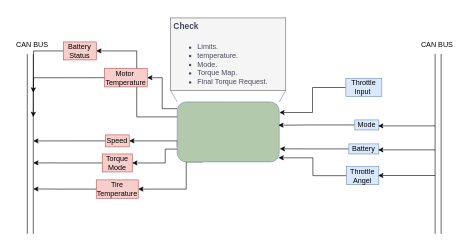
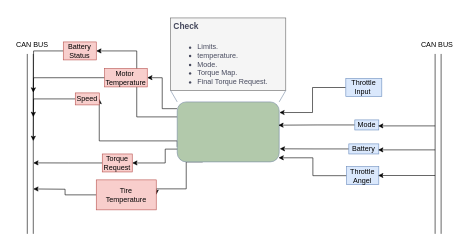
- <mxCell id="24" value="Speed" style="text;html=1;strokeColor=#b85450;fillColor=#f8cecc;align=center;verticalAlign=middle;whiteSpace=wrap;rounded=0;sketch=0;" parent="1" vertex="1"><mxGeometry x="175" y="224" width="40" height="20" as="geometry" /></mxCell>
+ <mxCell id="24" value="Speed" style="text;html=1;strokeColor=#b85450;fillColor=#f8cecc;align=center;verticalAlign=middle;whiteSpace=wrap;rounded=0;sketch=0;" parent="1" vertex="1"><mxGeometry x="125" y="154" width="40" height="20" as="geometry" /></mxCell>
- <mxCell id="20" value="Torque Mode" style="text;html=1;strokeColor=#b85450;fillColor=#f8cecc;align=center;verticalAlign=middle;whiteSpace=wrap;rounded=0;sketch=0;" parent="1" vertex="1"><mxGeometry x="170" y="255.8" width="50" height="30" as="geometry" /></mxCell>
+ <mxCell id="20" value="Torque Request" style="text;html=1;strokeColor=#b85450;fillColor=#f8cecc;align=center;verticalAlign=middle;whiteSpace=wrap;rounded=0;sketch=0;" parent="1" vertex="1"><mxGeometry x="170" y="255.8" width="50" height="30" as="geometry" /></mxCell>
- <mxCell id="28" value="Tire&lt;br&gt;Temperature" style="text;html=1;strokeColor=#b85450;fillColor=#f8cecc;align=center;verticalAlign=middle;whiteSpace=wrap;rounded=0;sketch=0;" parent="1" vertex="1"><mxGeometry x="160" y="299" width="70" height="30.7" as="geometry" /></mxCell>
+ <mxCell id="28" value="Tire&lt;br&gt;Temperature" style="text;html=1;strokeColor=#b85450;fillColor=#f8cecc;align=center;verticalAlign=middle;whiteSpace=wrap;rounded=0;sketch=0;" parent="1" vertex="1"><mxGeometry x="160" y="299" width="100" height="50" as="geometry" /></mxCell>
